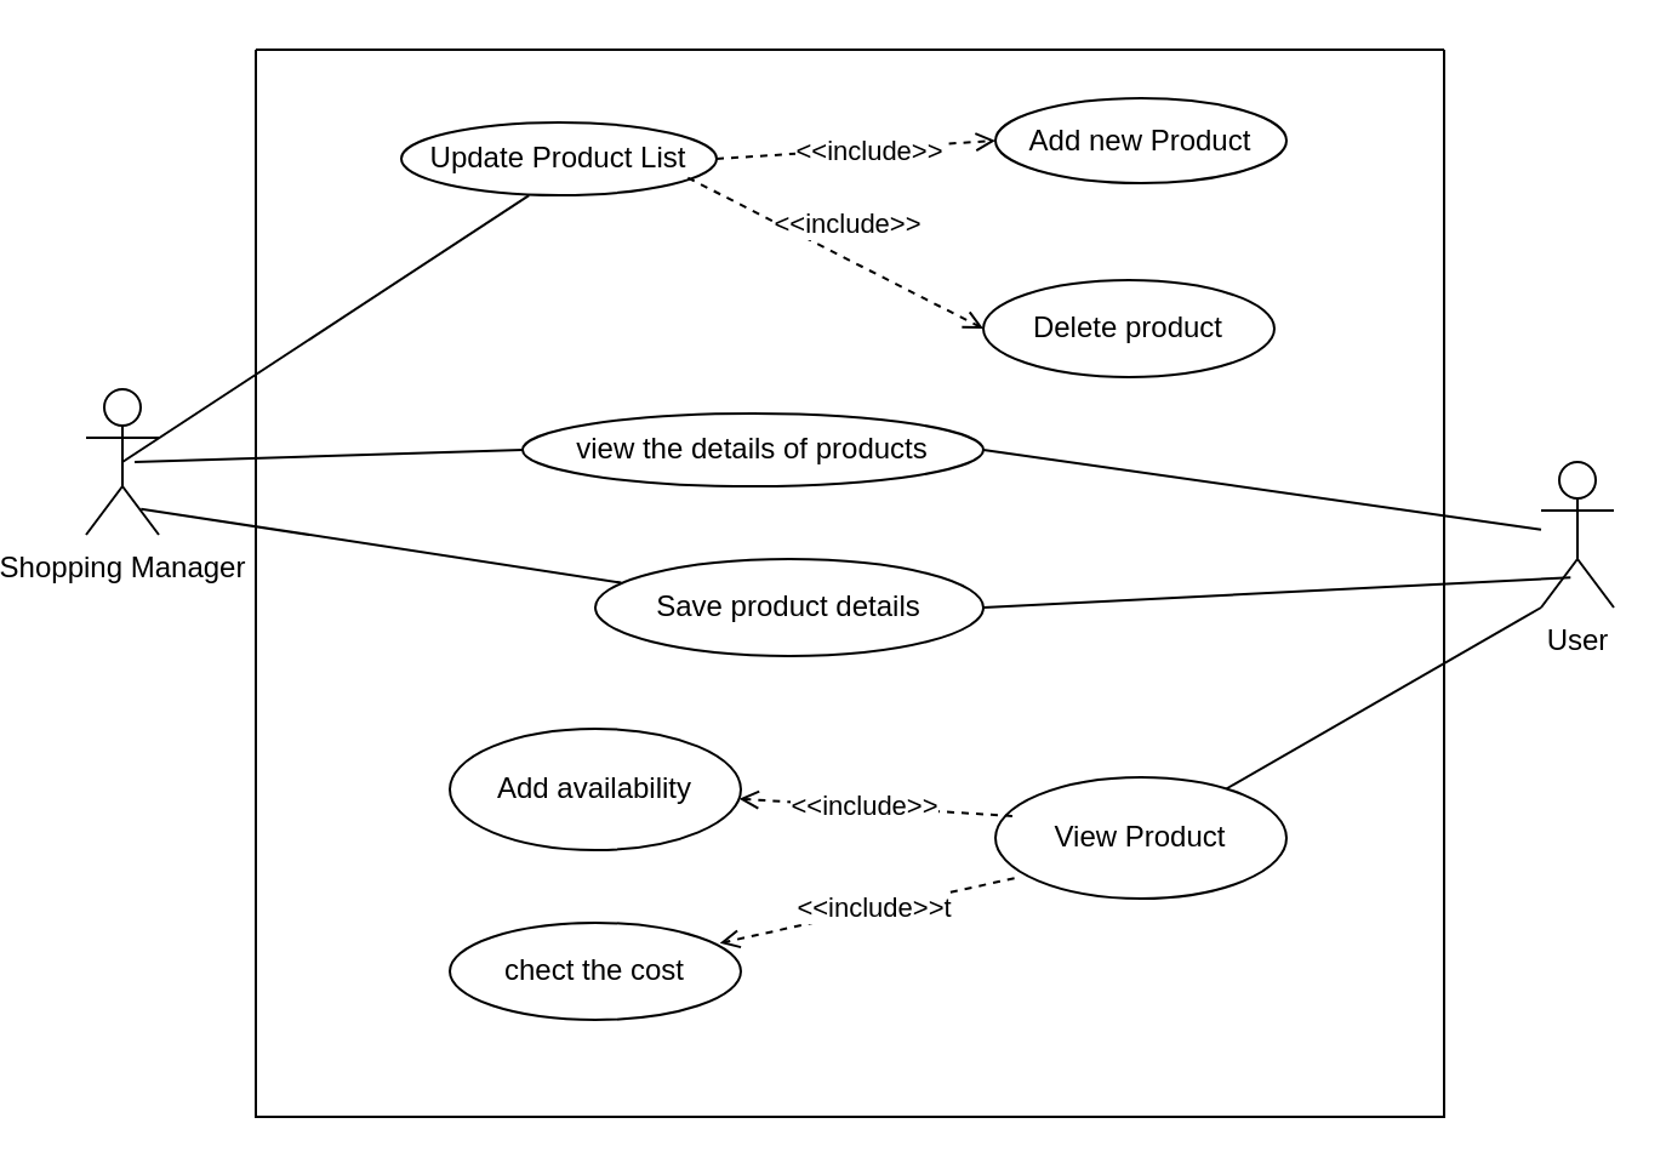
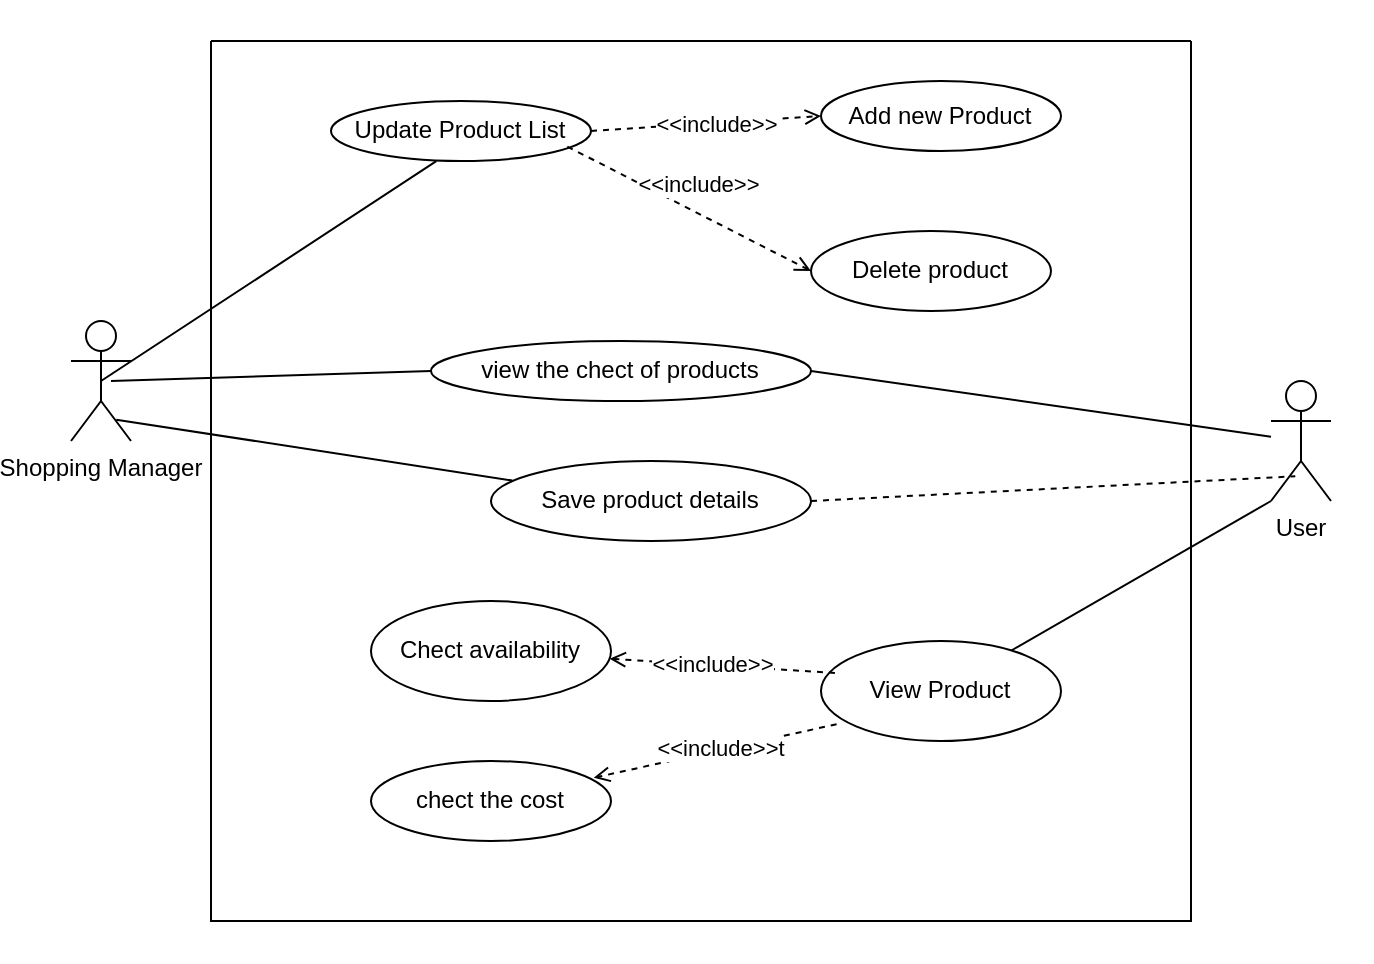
- <mxCell id="4" value="view the details of products" style="ellipse;whiteSpace=wrap;html=1;" parent="2" vertex="1"><mxGeometry x="110" y="150" width="190" height="30" as="geometry" /></mxCell>
+ <mxCell id="4" value="view the chect of products" style="ellipse;whiteSpace=wrap;html=1;" parent="2" vertex="1"><mxGeometry x="110" y="150" width="190" height="30" as="geometry" /></mxCell>
- <mxCell id="22" value="" style="endArrow=none;html=1;rounded=0;exitX=1;exitY=0.5;exitDx=0;exitDy=0;entryX=0.405;entryY=0.794;entryDx=0;entryDy=0;entryPerimeter=0;" parent="1" source="10" target="19" edge="1"><mxGeometry width="50" height="50" relative="1" as="geometry"><mxPoint x="340" y="190" as="sourcePoint" /><mxPoint x="390" y="140" as="targetPoint" /></mxGeometry></mxCell>
+ <mxCell id="22" value="" style="endArrow=none;html=1;rounded=0;exitX=1;exitY=0.5;exitDx=0;exitDy=0;entryX=0.405;entryY=0.794;entryDx=0;entryDy=0;entryPerimeter=0;dashed=1;" parent="1" source="10" target="19" edge="1"><mxGeometry width="50" height="50" relative="1" as="geometry"><mxPoint x="340" y="190" as="sourcePoint" /><mxPoint x="390" y="140" as="targetPoint" /></mxGeometry></mxCell>
- <mxCell id="6" value="Add availability" style="ellipse;whiteSpace=wrap;html=1;" parent="2" vertex="1"><mxGeometry x="80" y="280" width="120" height="50" as="geometry" /></mxCell>
+ <mxCell id="6" value="Chect availability" style="ellipse;whiteSpace=wrap;html=1;" parent="2" vertex="1"><mxGeometry x="80" y="280" width="120" height="50" as="geometry" /></mxCell>
